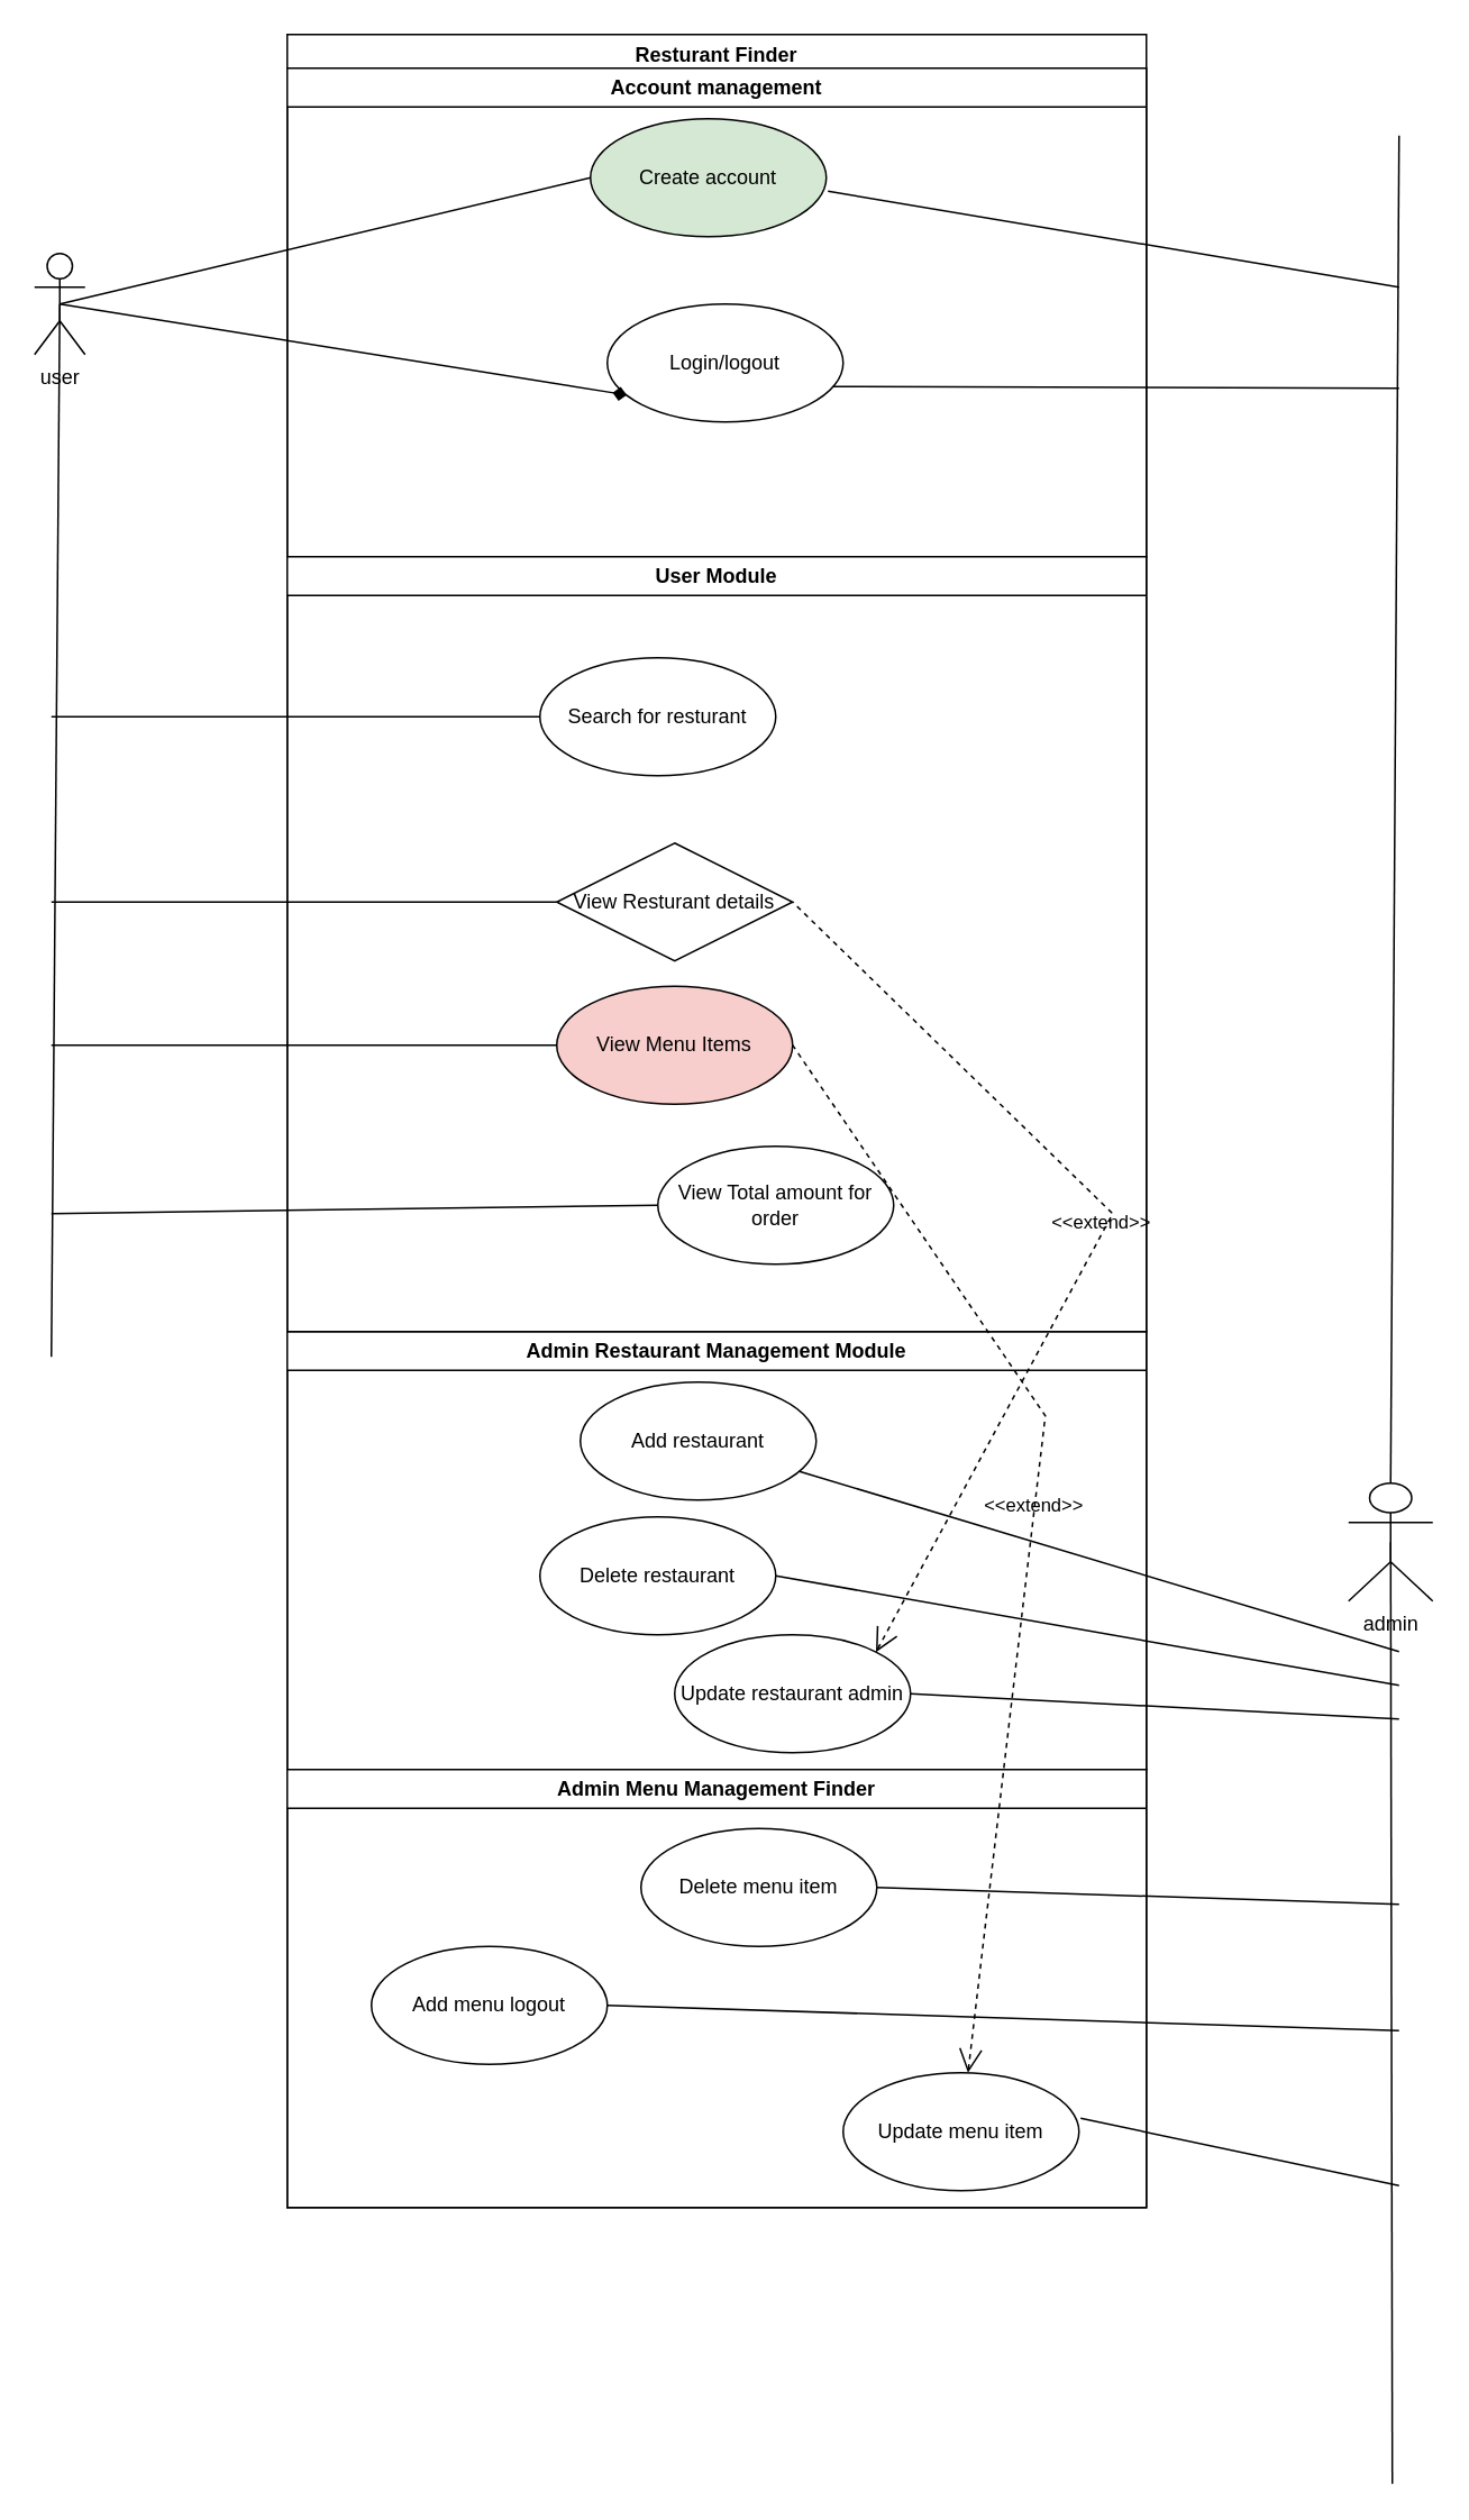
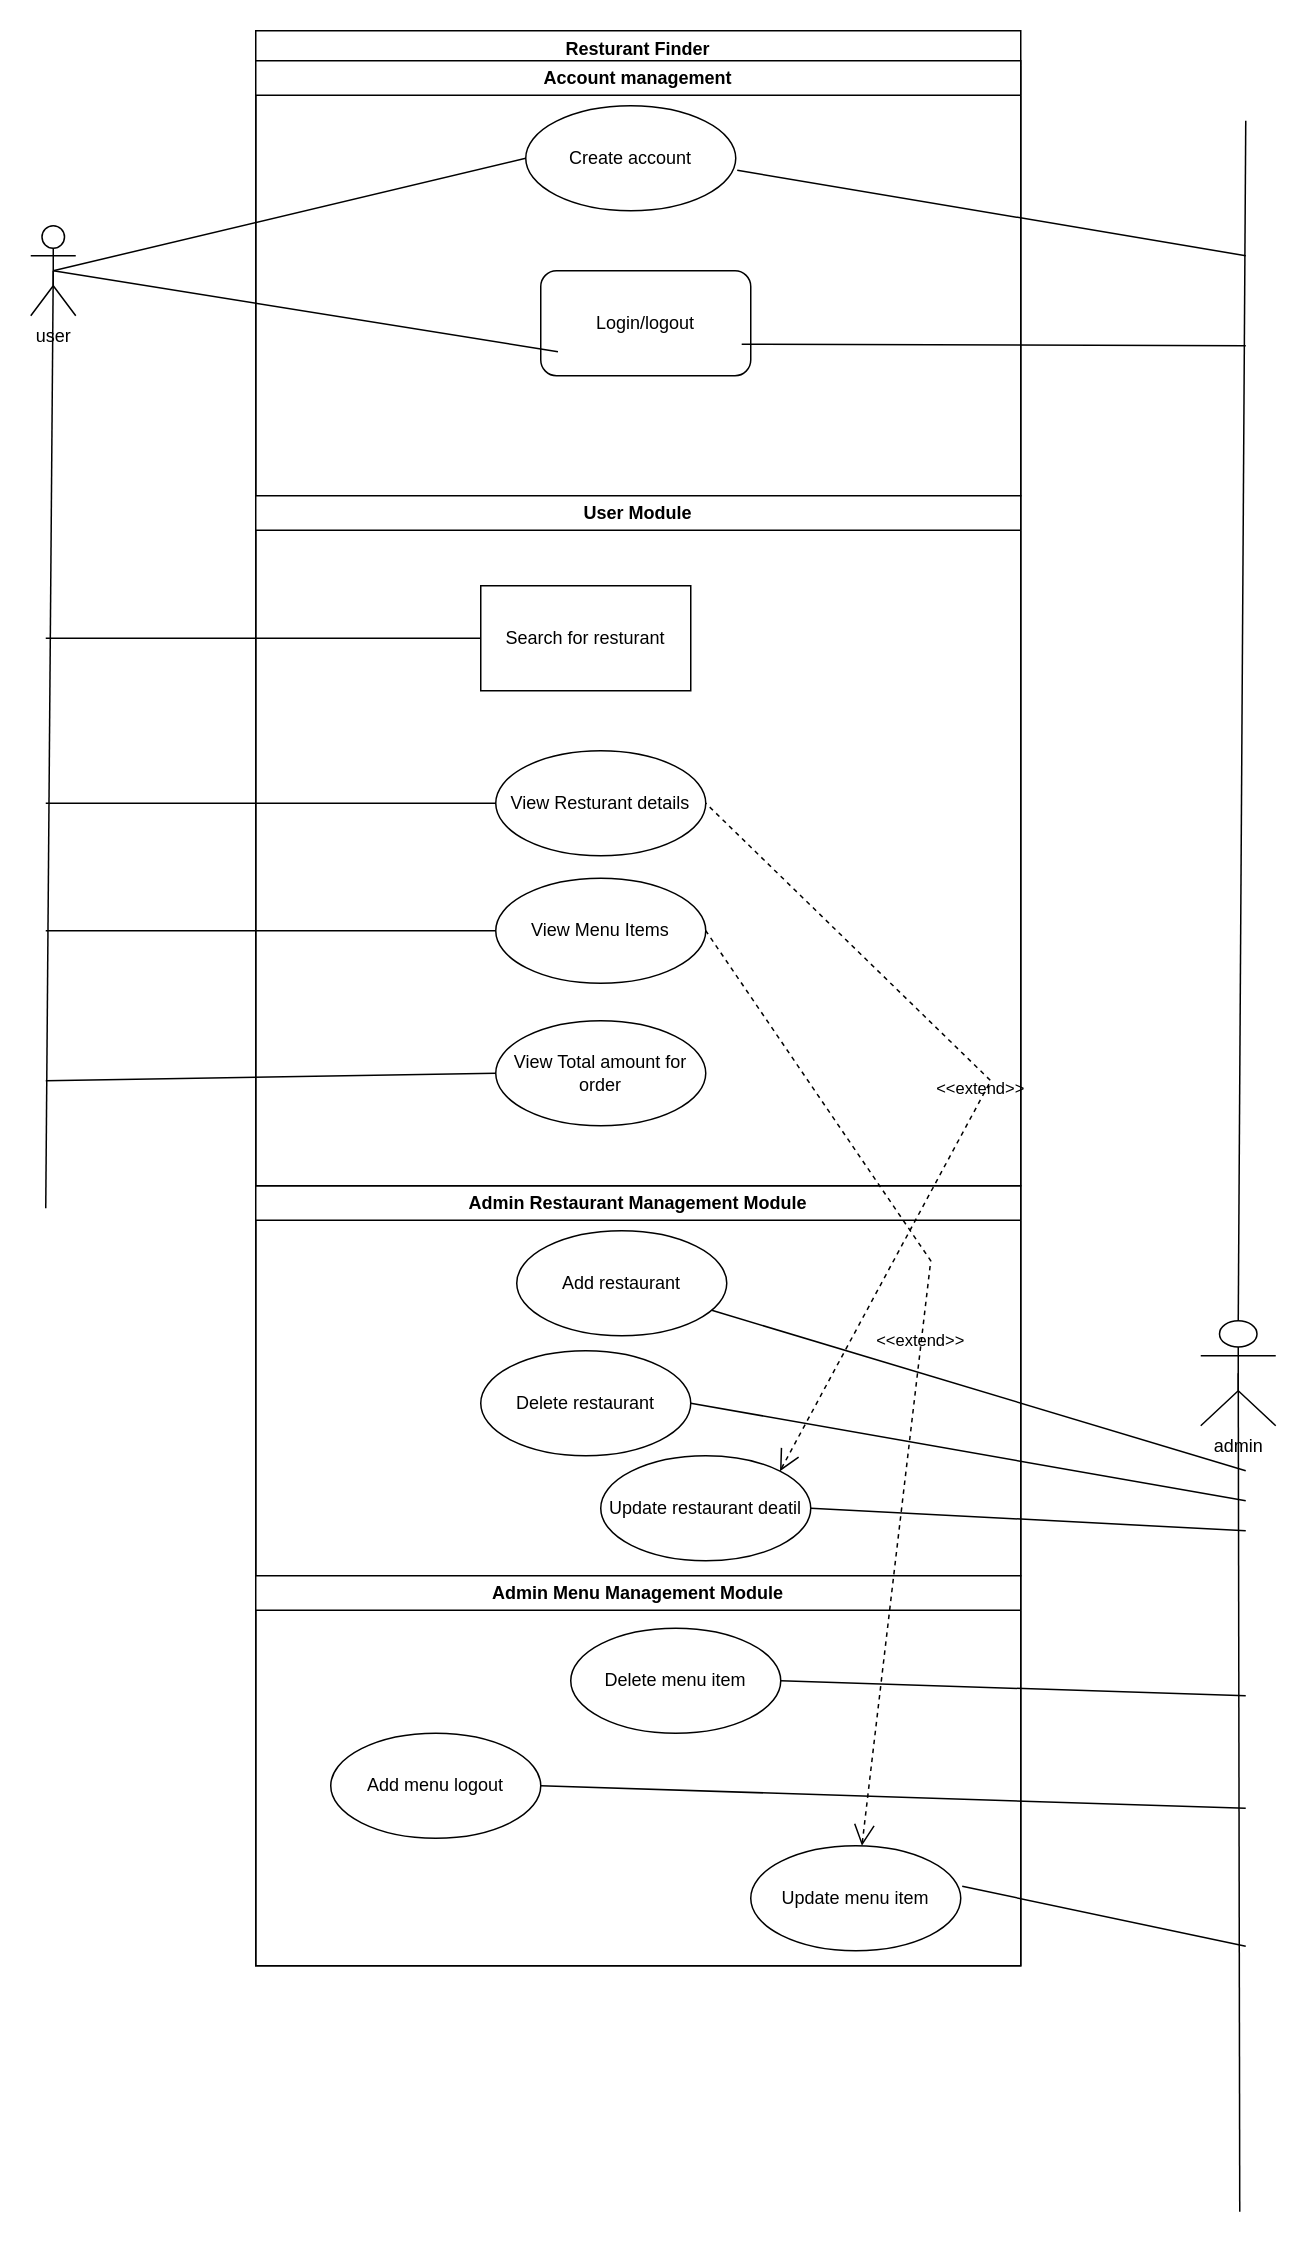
- <mxCell id="6" value="Create account" style="ellipse;whiteSpace=wrap;html=1;fillColor=#d5e8d4;" vertex="1" parent="5"><mxGeometry x="180" y="30" width="140" height="70" as="geometry" /></mxCell>
+ <mxCell id="6" value="Create account" style="ellipse;whiteSpace=wrap;html=1;" vertex="1" parent="5"><mxGeometry x="180" y="30" width="140" height="70" as="geometry" /></mxCell>
- <mxCell id="7" value="Login/logout" style="ellipse;whiteSpace=wrap;html=1;" vertex="1" parent="5"><mxGeometry x="190" y="140" width="140" height="70" as="geometry" /></mxCell>
+ <mxCell id="7" value="Login/logout" style="whiteSpace=wrap;html=1;rounded=1;" vertex="1" parent="5"><mxGeometry x="190" y="140" width="140" height="70" as="geometry" /></mxCell>
- <mxCell id="24" value="" style="endArrow=diamond;html=1;rounded=0;entryX=0.082;entryY=0.771;entryDx=0;entryDy=0;exitX=0.5;exitY=0.5;exitDx=0;exitDy=0;exitPerimeter=0;entryPerimeter=0;" edge="1" parent="1" source="3" target="7"><mxGeometry width="50" height="50" relative="1" as="geometry"><mxPoint x="45" y="190" as="sourcePoint" /><mxPoint x="160" y="135" as="targetPoint" /></mxGeometry></mxCell>
+ <mxCell id="24" value="" style="endArrow=none;html=1;rounded=0;entryX=0.082;entryY=0.771;entryDx=0;entryDy=0;exitX=0.5;exitY=0.5;exitDx=0;exitDy=0;exitPerimeter=0;entryPerimeter=0;" edge="1" parent="1" source="3" target="7"><mxGeometry width="50" height="50" relative="1" as="geometry"><mxPoint x="45" y="190" as="sourcePoint" /><mxPoint x="160" y="135" as="targetPoint" /></mxGeometry></mxCell>
- <mxCell id="17" value="Search for resturant" style="ellipse;whiteSpace=wrap;html=1;" vertex="1" parent="16"><mxGeometry x="150" y="60" width="140" height="70" as="geometry" /></mxCell>
+ <mxCell id="17" value="Search for resturant" style="whiteSpace=wrap;html=1;rounded=0;" vertex="1" parent="16"><mxGeometry x="150" y="60" width="140" height="70" as="geometry" /></mxCell>
- <mxCell id="18" value="View Resturant details&lt;br&gt;" style="rhombus;whiteSpace=wrap;html=1;" vertex="1" parent="16"><mxGeometry x="160" y="170" width="140" height="70" as="geometry" /></mxCell>
+ <mxCell id="18" value="View Resturant details&lt;br&gt;" style="ellipse;whiteSpace=wrap;html=1;" vertex="1" parent="16"><mxGeometry x="160" y="170" width="140" height="70" as="geometry" /></mxCell>
- <mxCell id="20" value="View Menu Items" style="ellipse;whiteSpace=wrap;html=1;fillColor=#f8cecc;" vertex="1" parent="16"><mxGeometry x="160" y="255" width="140" height="70" as="geometry" /></mxCell>
+ <mxCell id="20" value="View Menu Items" style="ellipse;whiteSpace=wrap;html=1;" vertex="1" parent="16"><mxGeometry x="160" y="255" width="140" height="70" as="geometry" /></mxCell>
- <mxCell id="19" value="View Total amount for order" style="ellipse;whiteSpace=wrap;html=1;" vertex="1" parent="16"><mxGeometry x="220" y="350" width="140" height="70" as="geometry" /></mxCell>
+ <mxCell id="19" value="View Total amount for order" style="ellipse;whiteSpace=wrap;html=1;" vertex="1" parent="16"><mxGeometry x="160" y="350" width="140" height="70" as="geometry" /></mxCell>
- <mxCell id="11" value="Update restaurant admin" style="ellipse;whiteSpace=wrap;html=1;" vertex="1" parent="8"><mxGeometry x="230" y="180" width="140" height="70" as="geometry" /></mxCell>
+ <mxCell id="11" value="Update restaurant deatil" style="ellipse;whiteSpace=wrap;html=1;" vertex="1" parent="8"><mxGeometry x="230" y="180" width="140" height="70" as="geometry" /></mxCell>
- <mxCell id="12" value="Admin Menu Management Finder" style="swimlane;whiteSpace=wrap;html=1;" vertex="1" parent="4"><mxGeometry y="1030" width="510" height="260" as="geometry" /></mxCell>
+ <mxCell id="12" value="Admin Menu Management Module" style="swimlane;whiteSpace=wrap;html=1;" vertex="1" parent="4"><mxGeometry y="1030" width="510" height="260" as="geometry" /></mxCell>
